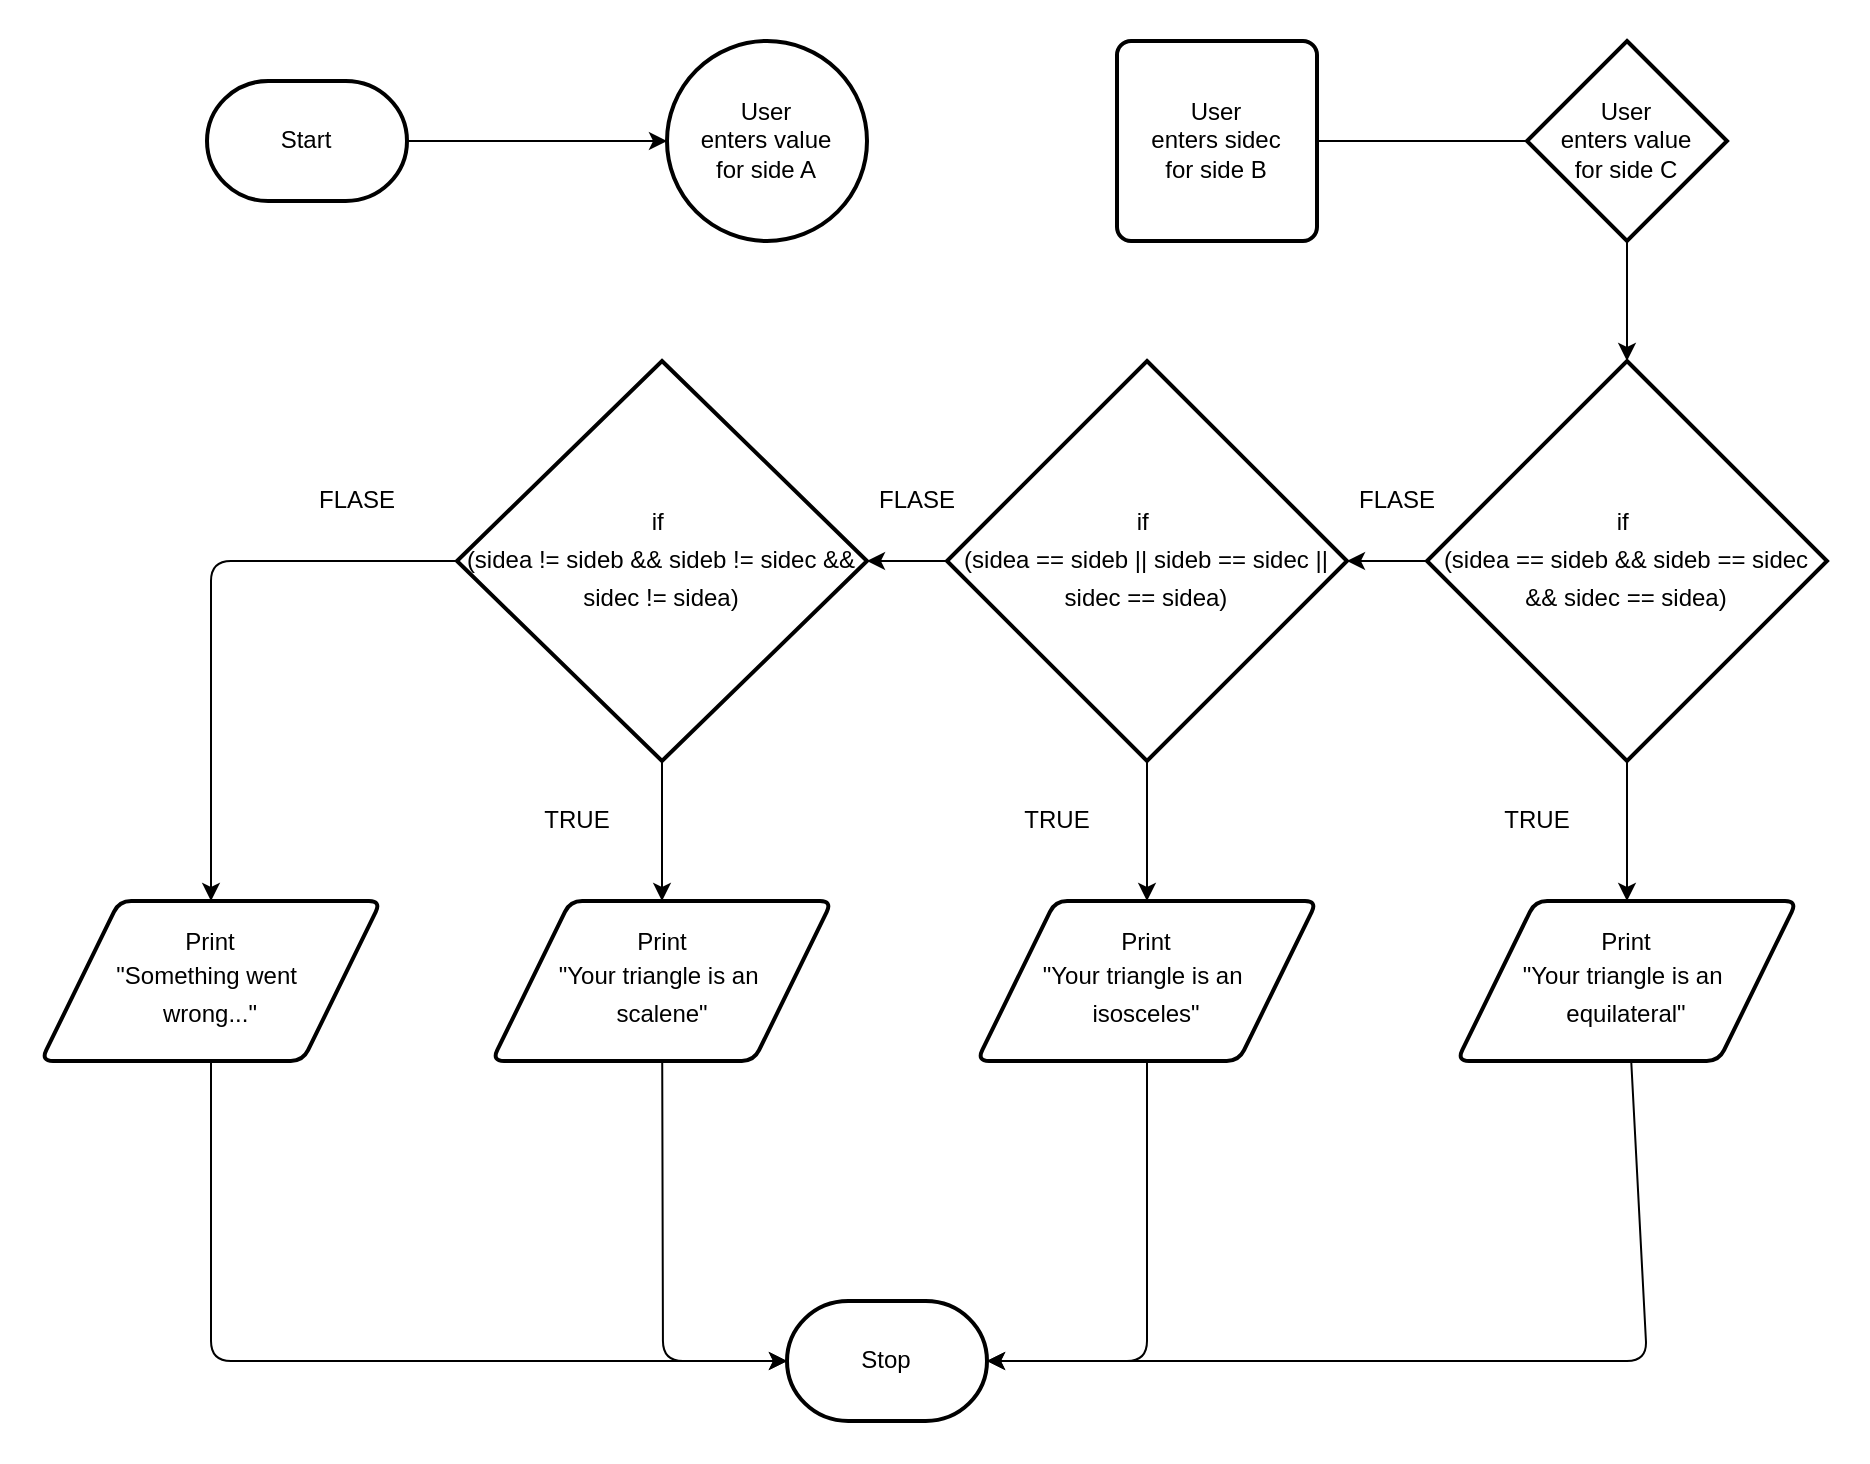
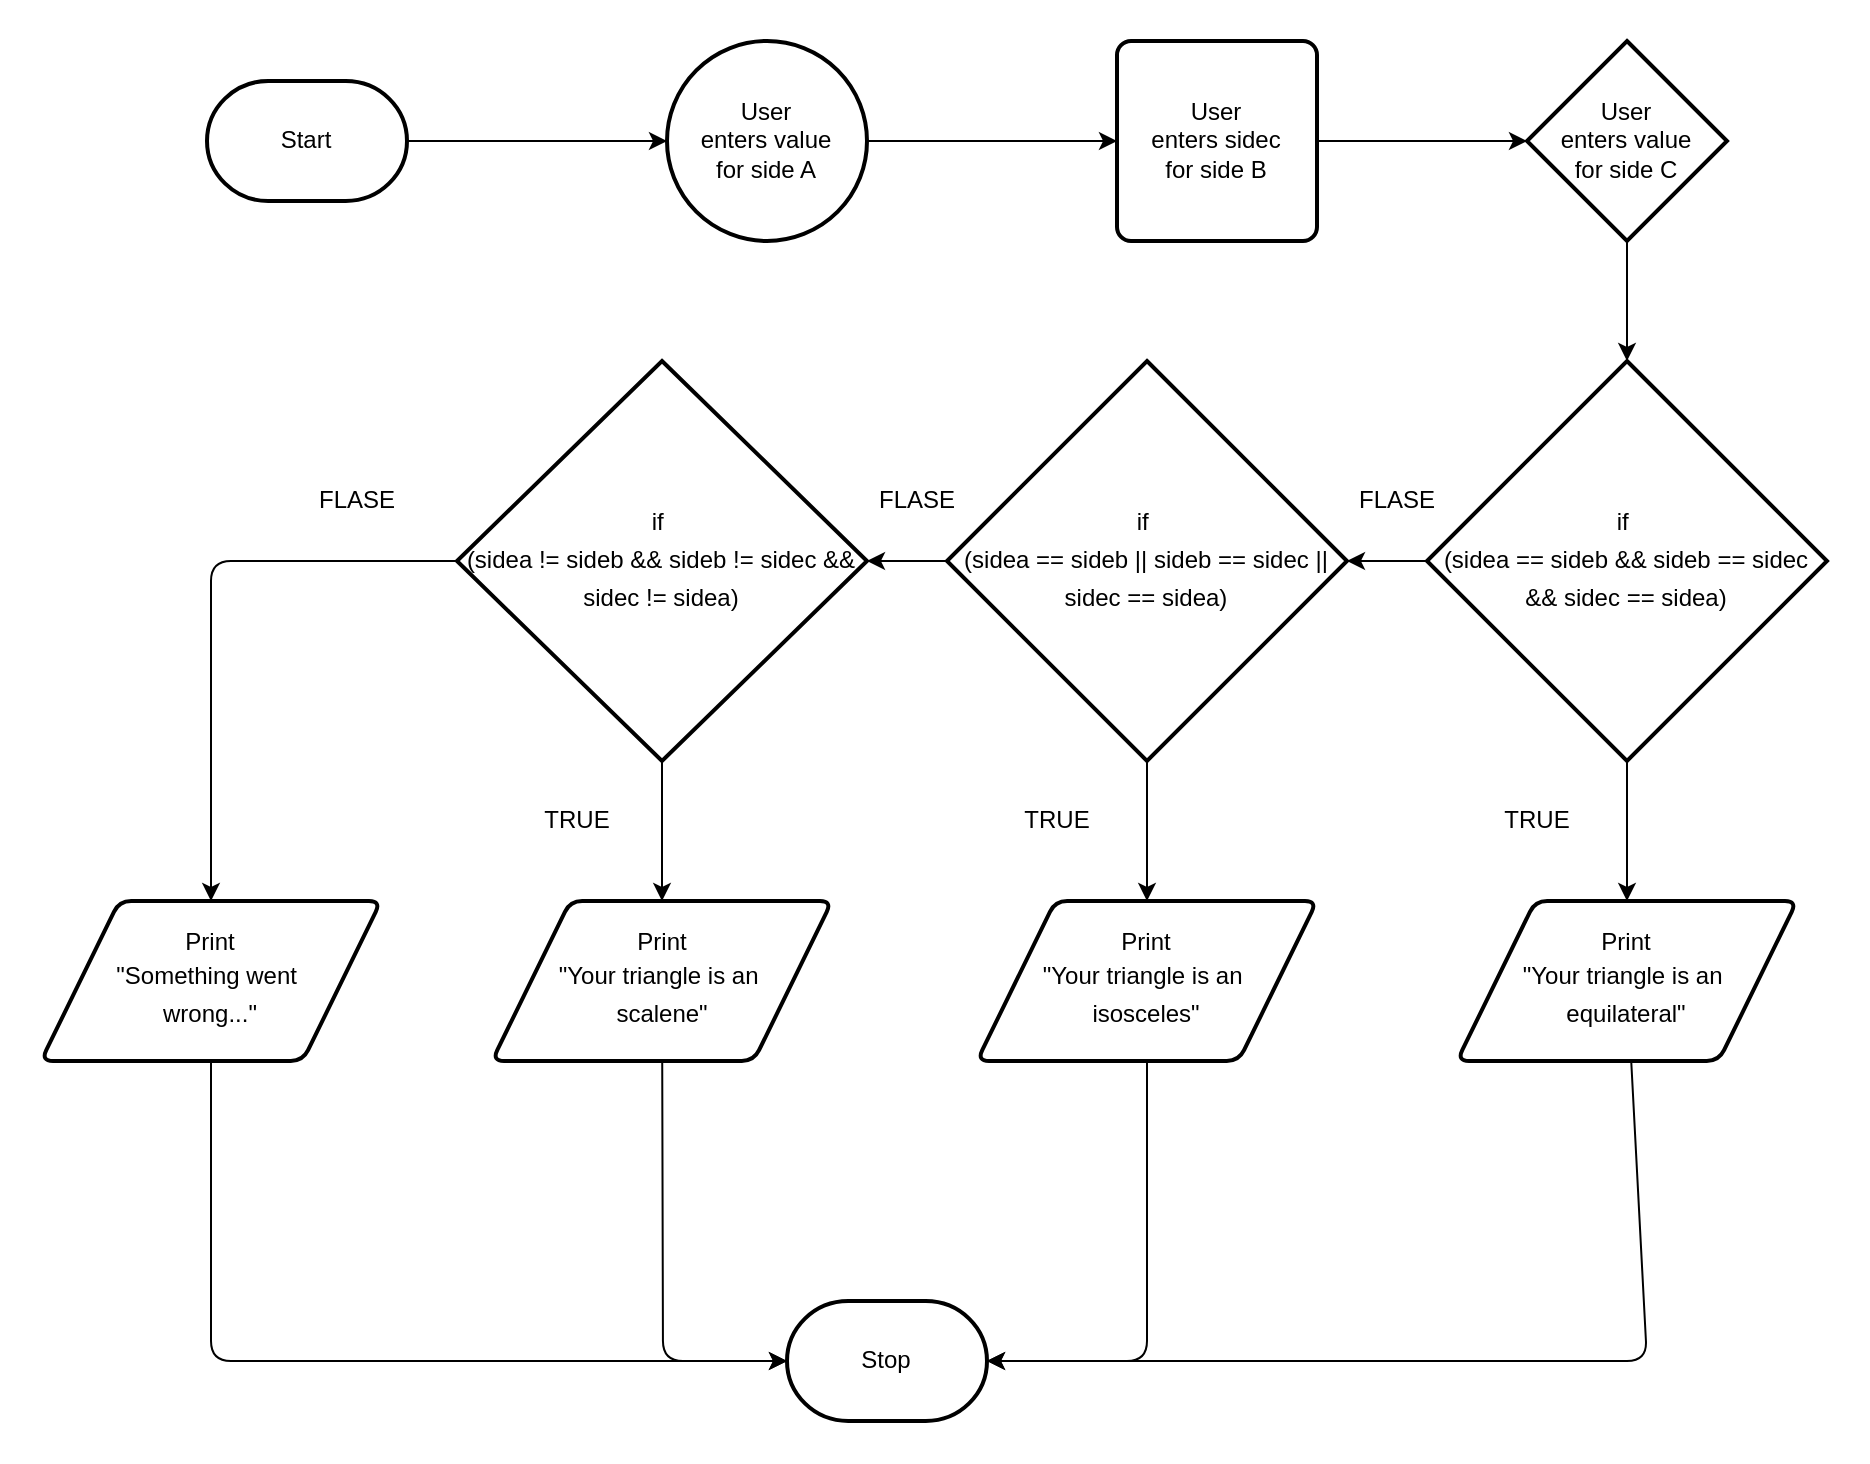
+ <mxCell id="4" style="edgeStyle=none;html=1;" parent="1" source="5" target="9" edge="1"><mxGeometry relative="1" as="geometry" /></mxCell>
- <mxCell id="8" style="edgeStyle=none;html=1;endArrow=none;" parent="1" source="9" target="7" edge="1"><mxGeometry relative="1" as="geometry" /></mxCell>
+ <mxCell id="8" style="edgeStyle=none;html=1;" parent="1" source="9" target="7" edge="1"><mxGeometry relative="1" as="geometry" /></mxCell>
